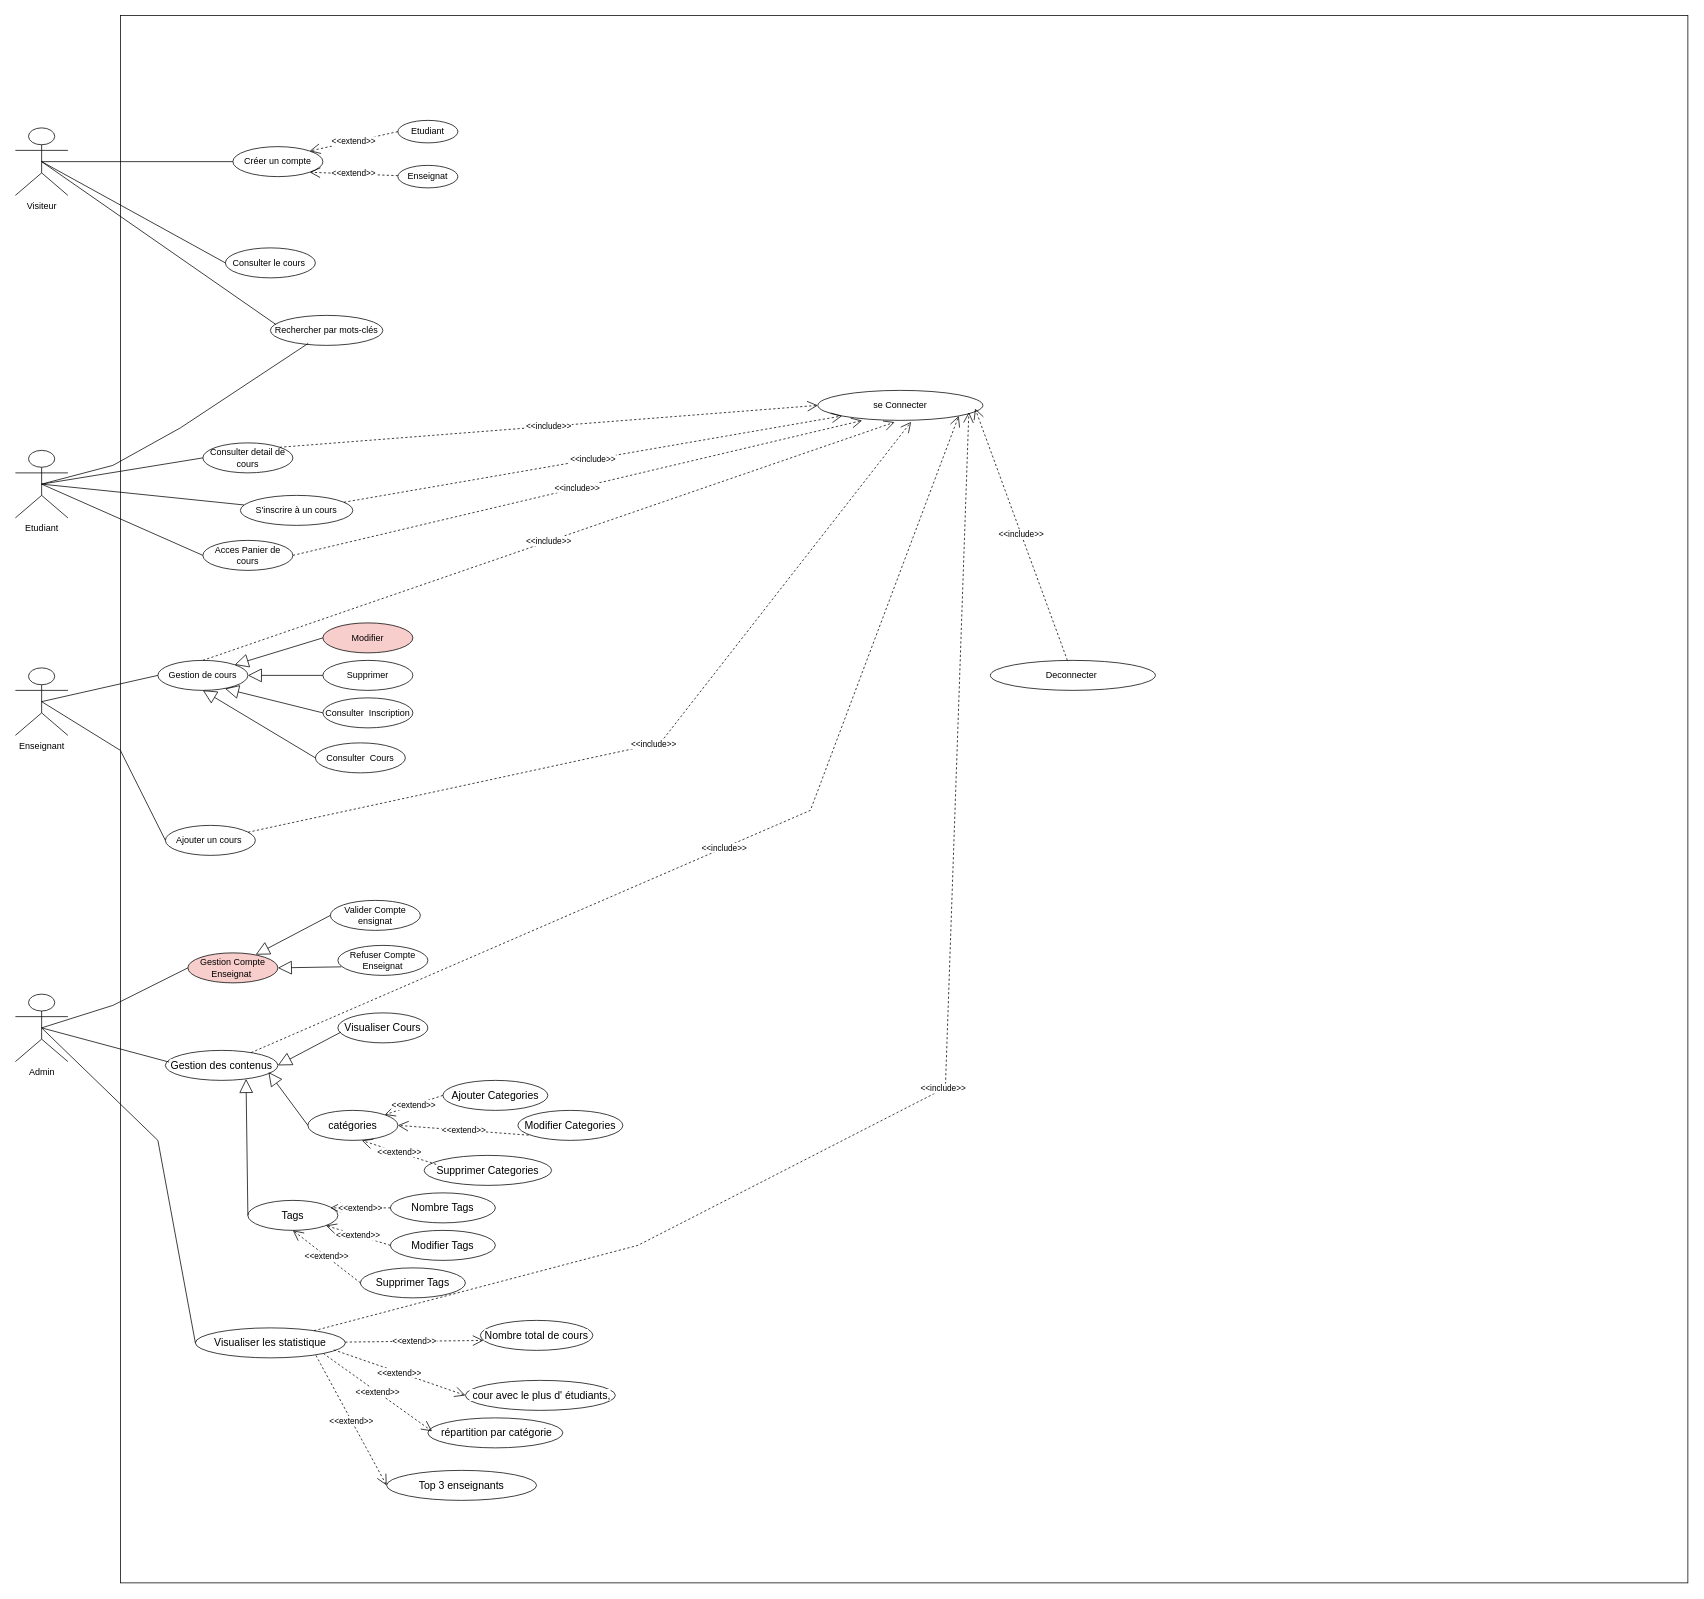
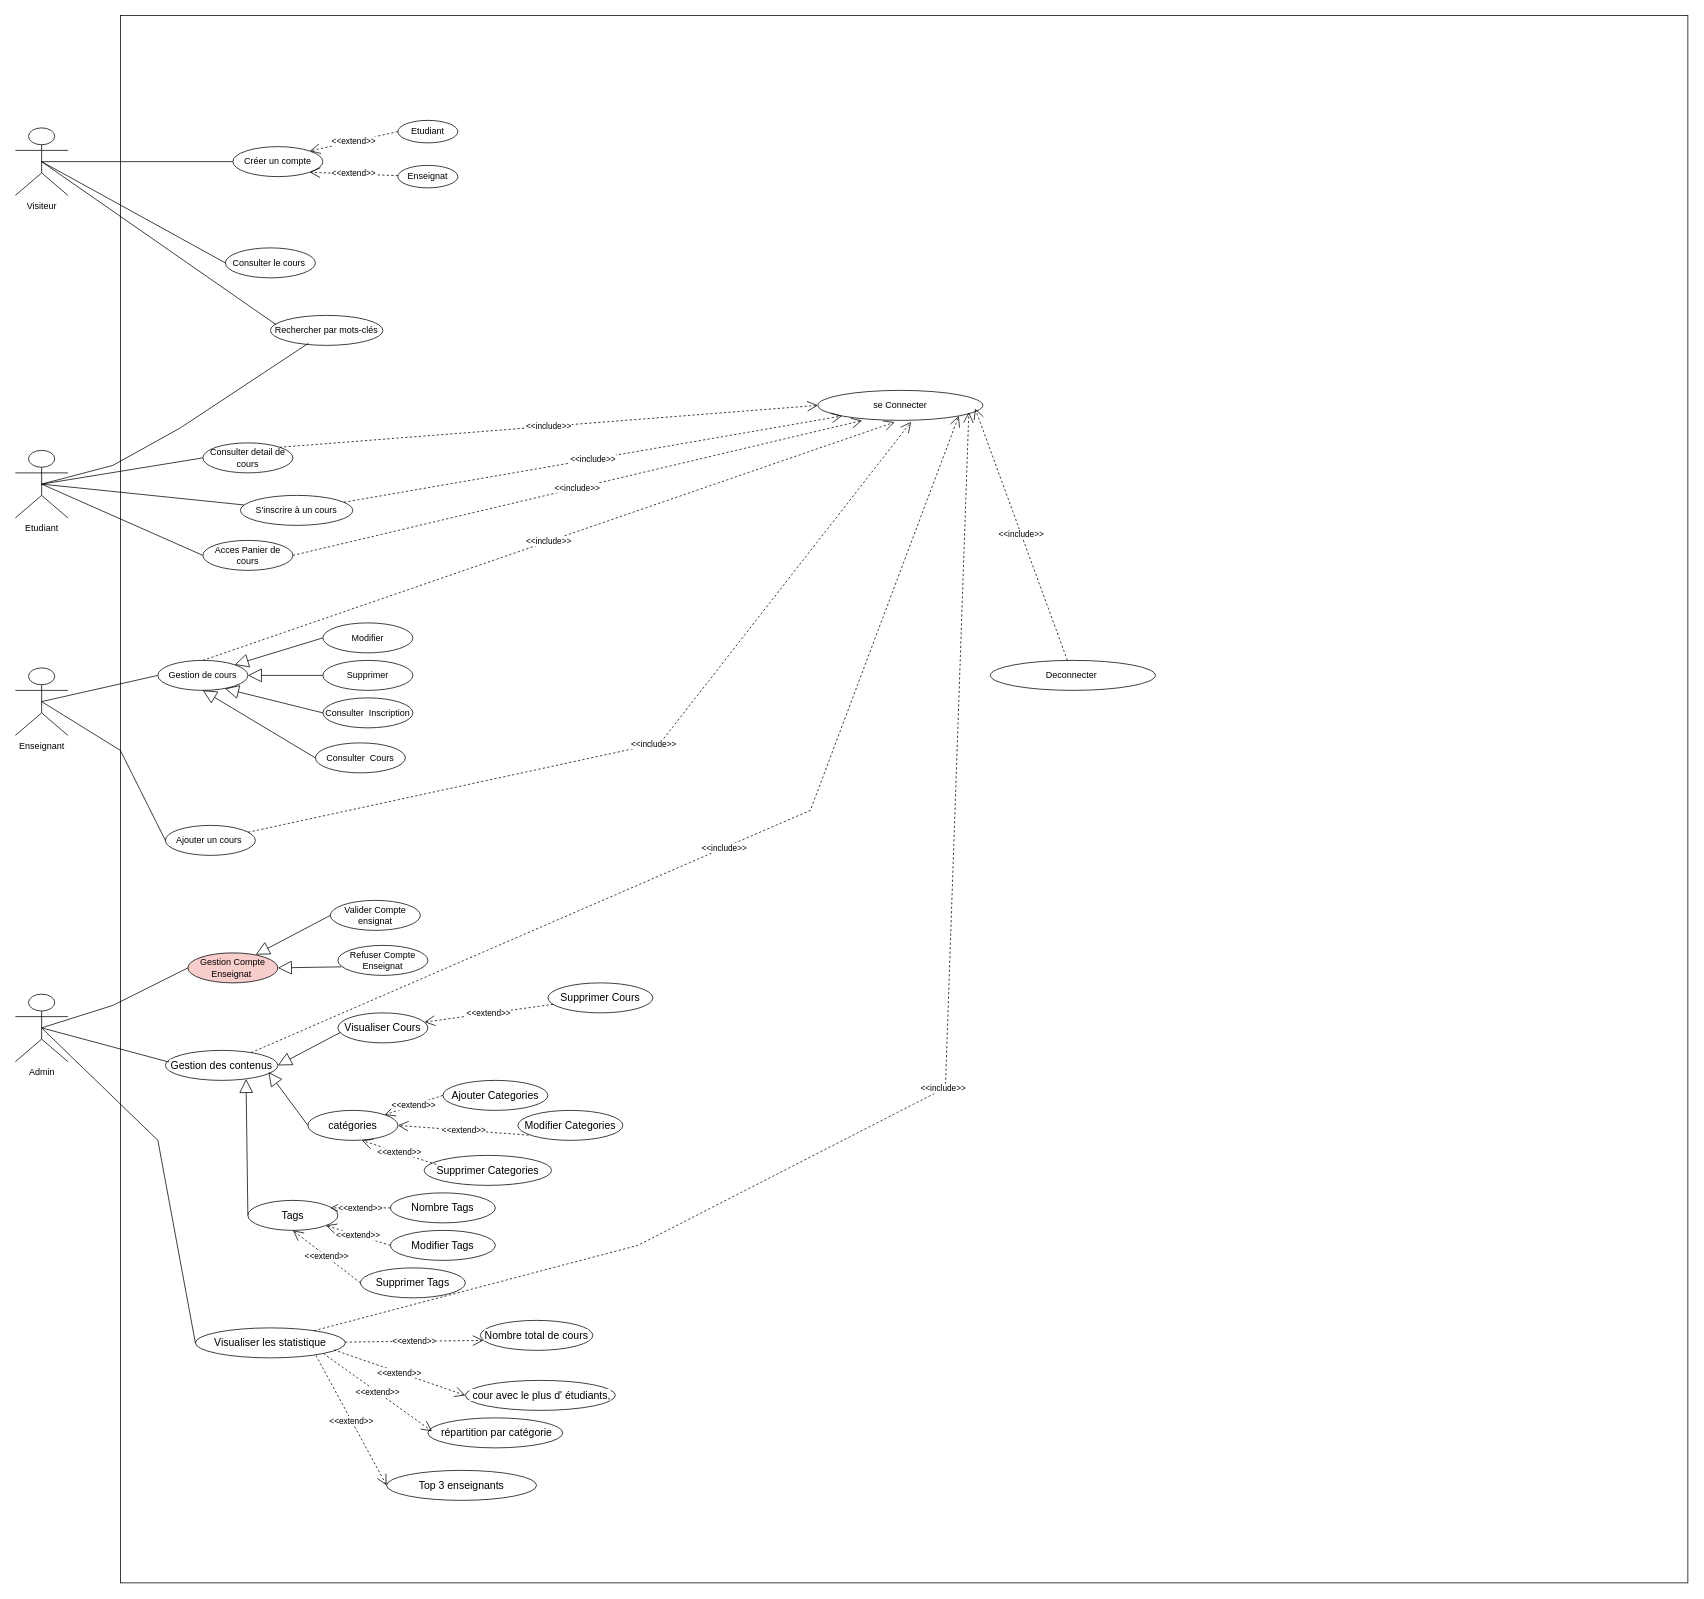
- <mxCell id="22" value="&lt;font color=&quot;#000000&quot;&gt;Modifier&lt;/font&gt;" style="ellipse;whiteSpace=wrap;html=1;fillColor=#f8cecc;strokeColor=#000000;" parent="1" vertex="1"><mxGeometry x="430" y="830" width="120" height="40" as="geometry" /></mxCell>
+ <mxCell id="22" value="&lt;font color=&quot;#000000&quot;&gt;Modifier&lt;/font&gt;" style="ellipse;whiteSpace=wrap;html=1;fillColor=#FFFFFF;strokeColor=#000000;" parent="1" vertex="1"><mxGeometry x="430" y="830" width="120" height="40" as="geometry" /></mxCell>
+ <mxCell id="35" value="&lt;div style=&quot;text-align: left;&quot;&gt;&lt;font color=&quot;#000000&quot; face=&quot;Nunito Sans, sans-serif&quot;&gt;&lt;span style=&quot;font-size: 14px; background-color: rgb(255, 255, 255);&quot;&gt;Supprimer Cours&lt;/span&gt;&lt;/font&gt;&lt;/div&gt;" style="ellipse;whiteSpace=wrap;html=1;strokeColor=#000000;fillColor=#FFFFFF;" parent="1" vertex="1"><mxGeometry x="730" y="1310" width="140" height="40" as="geometry" /></mxCell>
+ <mxCell id="50" value="&lt;font style=&quot;background-color: rgb(255, 255, 255);&quot; color=&quot;#000000&quot;&gt;&amp;lt;&amp;lt;extend&amp;gt;&amp;gt;&lt;/font&gt;" style="endArrow=open;endSize=12;dashed=1;html=1;rounded=0;strokeColor=#000000;" parent="1" source="35" target="27" edge="1"><mxGeometry width="160" relative="1" as="geometry"><mxPoint x="727" y="1420" as="sourcePoint" /><mxPoint x="575" y="1393" as="targetPoint" /></mxGeometry></mxCell>
